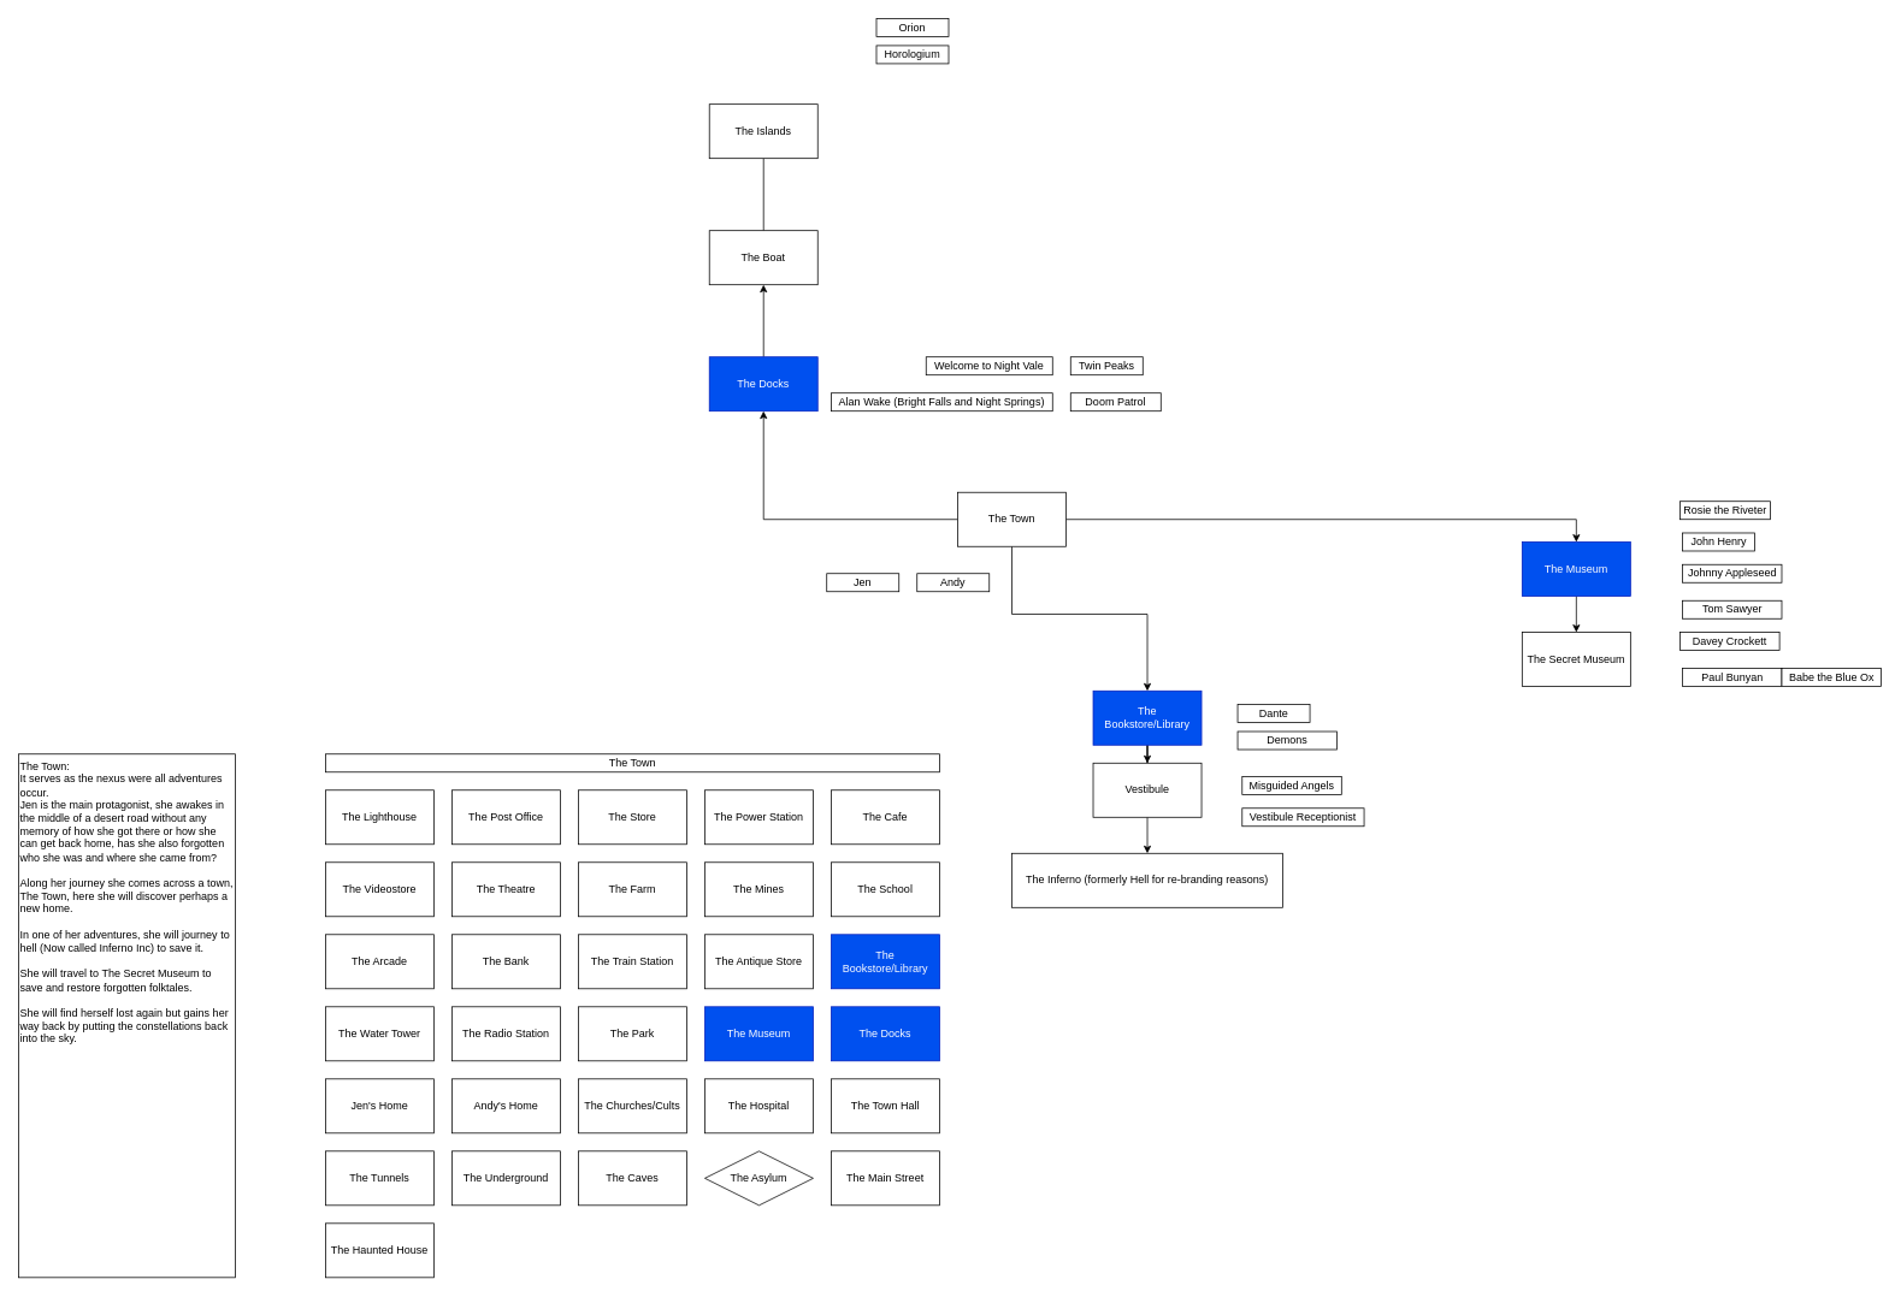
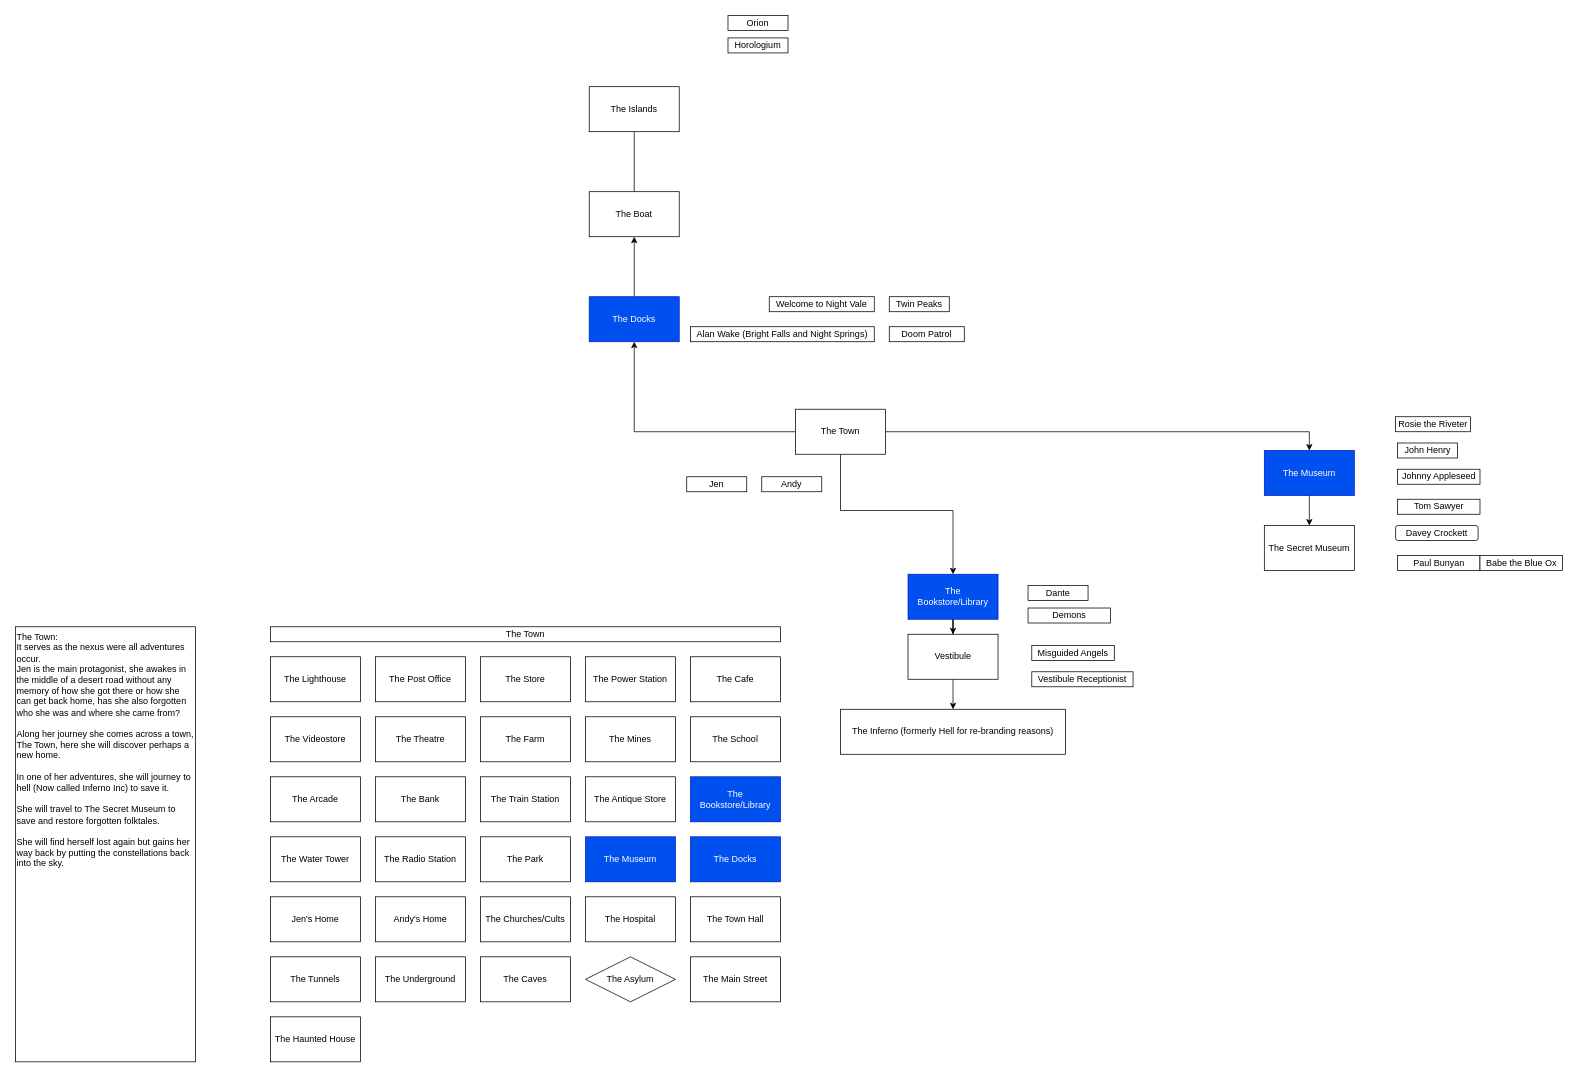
- <mxCell id="16" value="Davey Crockett" style="rounded=0;whiteSpace=wrap;html=1;" vertex="1" parent="1"><mxGeometry x="1860" y="700" width="110" height="20" as="geometry" /></mxCell>
+ <mxCell id="16" value="Davey Crockett" style="whiteSpace=wrap;html=1;rounded=1;" vertex="1" parent="1"><mxGeometry x="1860" y="700" width="110" height="20" as="geometry" /></mxCell>
